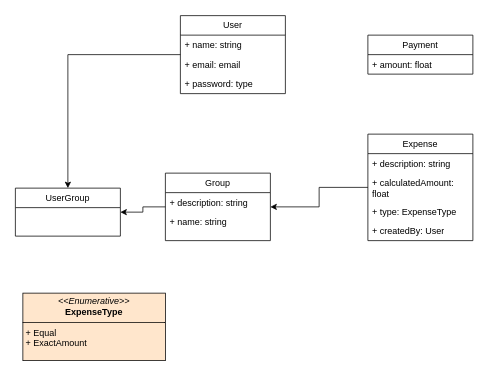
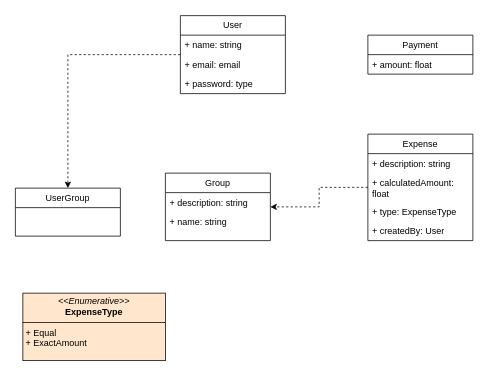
- <mxCell id="2" style="edgeStyle=orthogonalEdgeStyle;rounded=0;orthogonalLoop=1;jettySize=auto;html=1;entryX=0.5;entryY=0;entryDx=0;entryDy=0;" edge="1" parent="1" source="3" target="19"><mxGeometry relative="1" as="geometry" /></mxCell>
+ <mxCell id="2" style="edgeStyle=orthogonalEdgeStyle;rounded=0;orthogonalLoop=1;jettySize=auto;html=1;entryX=0.5;entryY=0;entryDx=0;entryDy=0;dashed=1;" edge="1" parent="1" source="3" target="19"><mxGeometry relative="1" as="geometry" /></mxCell>
- <mxCell id="9" value="" style="edgeStyle=orthogonalEdgeStyle;rounded=0;orthogonalLoop=1;jettySize=auto;html=1;" edge="1" parent="1" source="10" target="16"><mxGeometry relative="1" as="geometry" /></mxCell>
+ <mxCell id="9" value="" style="edgeStyle=orthogonalEdgeStyle;rounded=0;orthogonalLoop=1;jettySize=auto;html=1;dashed=1;" edge="1" parent="1" source="10" target="16"><mxGeometry relative="1" as="geometry" /></mxCell>
- <mxCell id="15" value="" style="edgeStyle=orthogonalEdgeStyle;rounded=0;orthogonalLoop=1;jettySize=auto;html=1;" edge="1" parent="1" source="16" target="19"><mxGeometry relative="1" as="geometry" /></mxCell>
